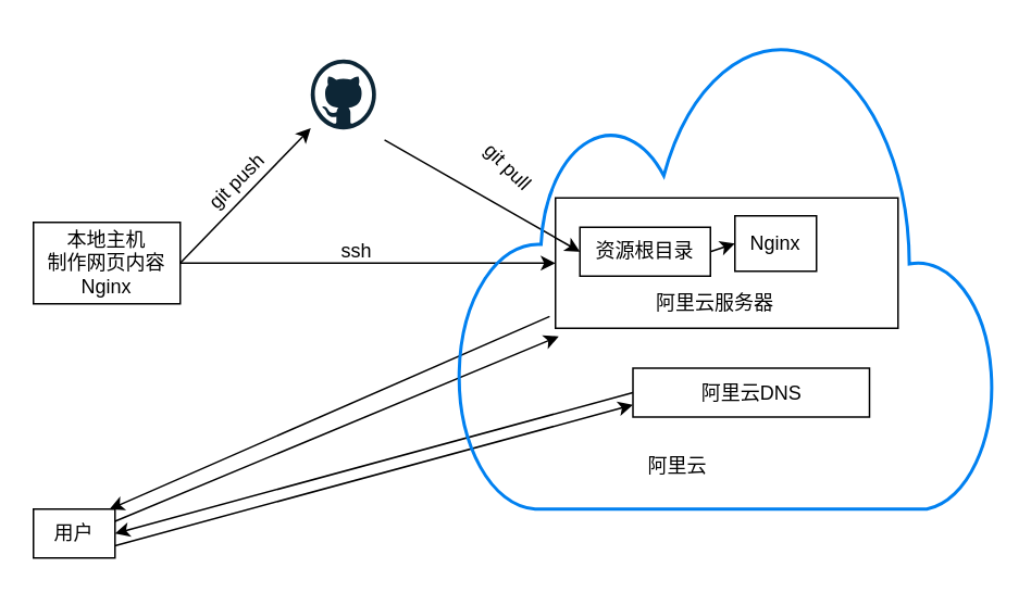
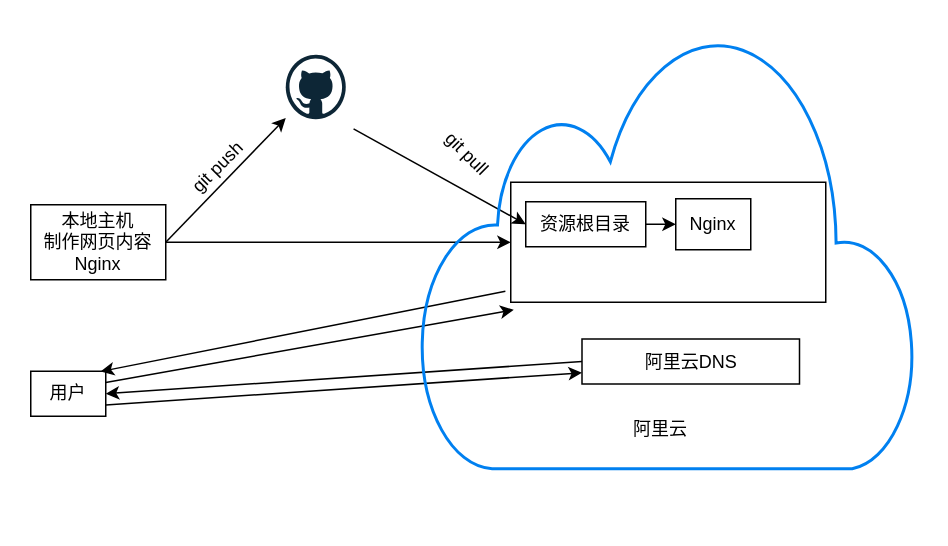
- <mxCell id="12" value="ssh" style="text;html=1;resizable=0;points=[];autosize=1;align=left;verticalAlign=top;spacingTop=-4;" vertex="1" parent="1"><mxGeometry x="207" y="144" width="30" height="20" as="geometry" /></mxCell>
- <mxCell id="7" value="资源根目录" style="rounded=0;whiteSpace=wrap;html=1;" vertex="1" parent="1"><mxGeometry x="355" y="139" width="80" height="30" as="geometry" /></mxCell>
+ <mxCell id="7" value="资源根目录" style="rounded=0;whiteSpace=wrap;html=1;" vertex="1" parent="1"><mxGeometry x="350" y="134" width="80" height="30" as="geometry" /></mxCell>
- <mxCell id="5" value="阿里云服务器" style="text;html=1;resizable=0;points=[];autosize=1;align=left;verticalAlign=top;spacingTop=-4;" vertex="1" parent="1"><mxGeometry x="400" y="176" width="90" height="20" as="geometry" /></mxCell>
- <mxCell id="16" value="阿里云" style="text;html=1;resizable=0;points=[];autosize=1;align=left;verticalAlign=top;spacingTop=-4;" vertex="1" parent="1"><mxGeometry x="395" y="276" width="50" height="20" as="geometry" /></mxCell>
+ <mxCell id="16" value="阿里云" style="text;html=1;resizable=0;points=[];autosize=1;align=left;verticalAlign=top;spacingTop=-4;" vertex="1" parent="1"><mxGeometry x="420" y="276" width="50" height="20" as="geometry" /></mxCell>
- <mxCell id="17" value="用户" style="rounded=0;whiteSpace=wrap;html=1;fillColor=none;" vertex="1" parent="1"><mxGeometry x="20" y="312" width="50" height="30" as="geometry" /></mxCell>
+ <mxCell id="17" value="用户" style="rounded=0;whiteSpace=wrap;html=1;fillColor=none;" vertex="1" parent="1"><mxGeometry x="20" y="247" width="50" height="30" as="geometry" /></mxCell>
